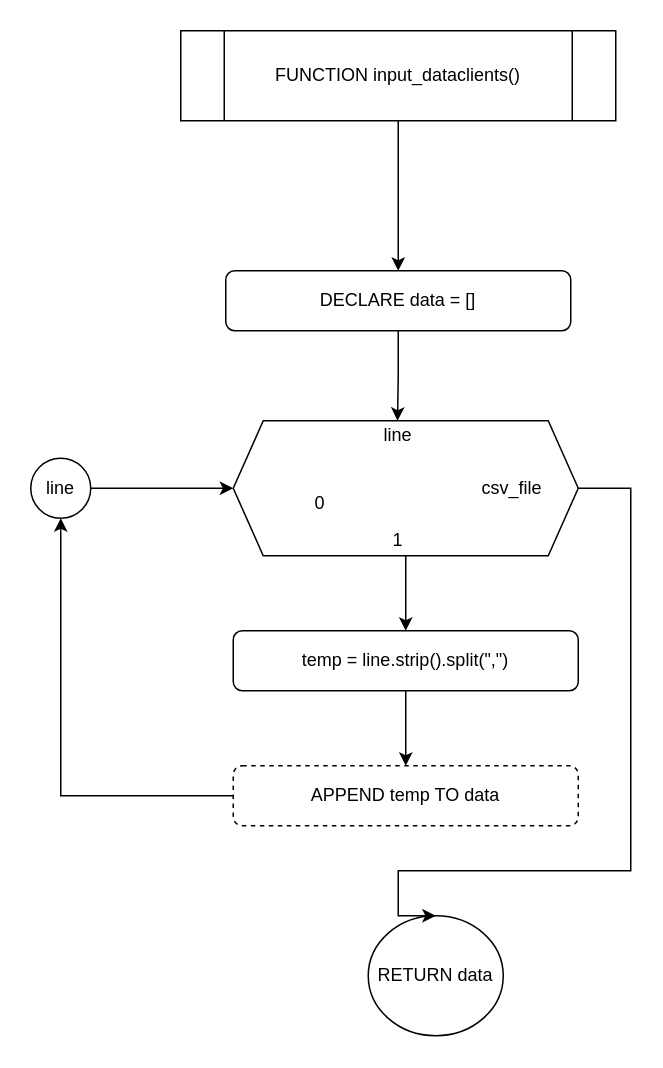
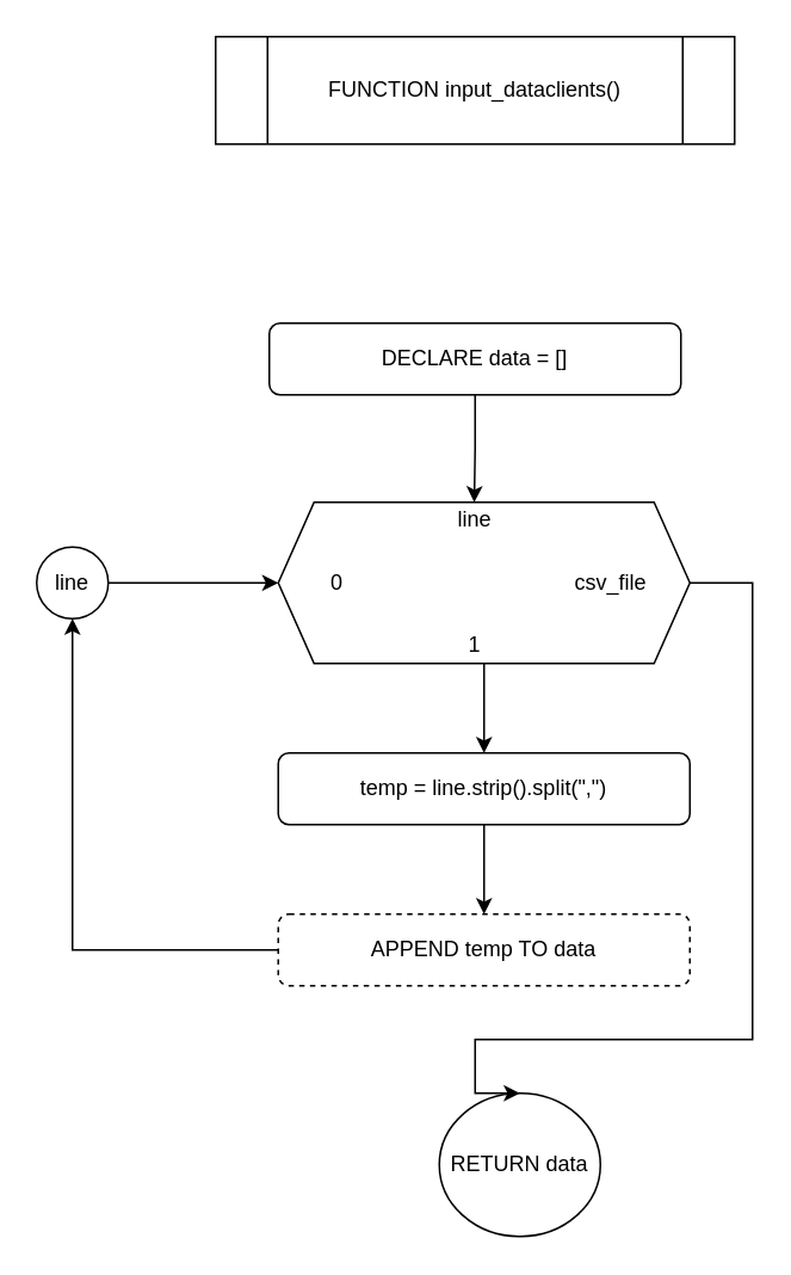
- <mxCell id="2" style="edgeStyle=orthogonalEdgeStyle;rounded=0;orthogonalLoop=1;jettySize=auto;html=1;entryX=0.5;entryY=0;entryDx=0;entryDy=0;" edge="1" parent="1" source="3" target="6"><mxGeometry relative="1" as="geometry" /></mxCell>
- <mxCell id="10" value="0" style="text;html=1;strokeColor=none;fillColor=none;align=center;verticalAlign=middle;whiteSpace=wrap;rounded=0;" vertex="1" parent="7"><mxGeometry x="35.952" y="45" width="43.81" height="20" as="geometry" /></mxCell>
+ <mxCell id="10" value="0" style="text;html=1;strokeColor=none;fillColor=none;align=center;verticalAlign=middle;whiteSpace=wrap;rounded=0;" vertex="1" parent="7"><mxGeometry x="10.952" y="35" width="43.81" height="20" as="geometry" /></mxCell>
